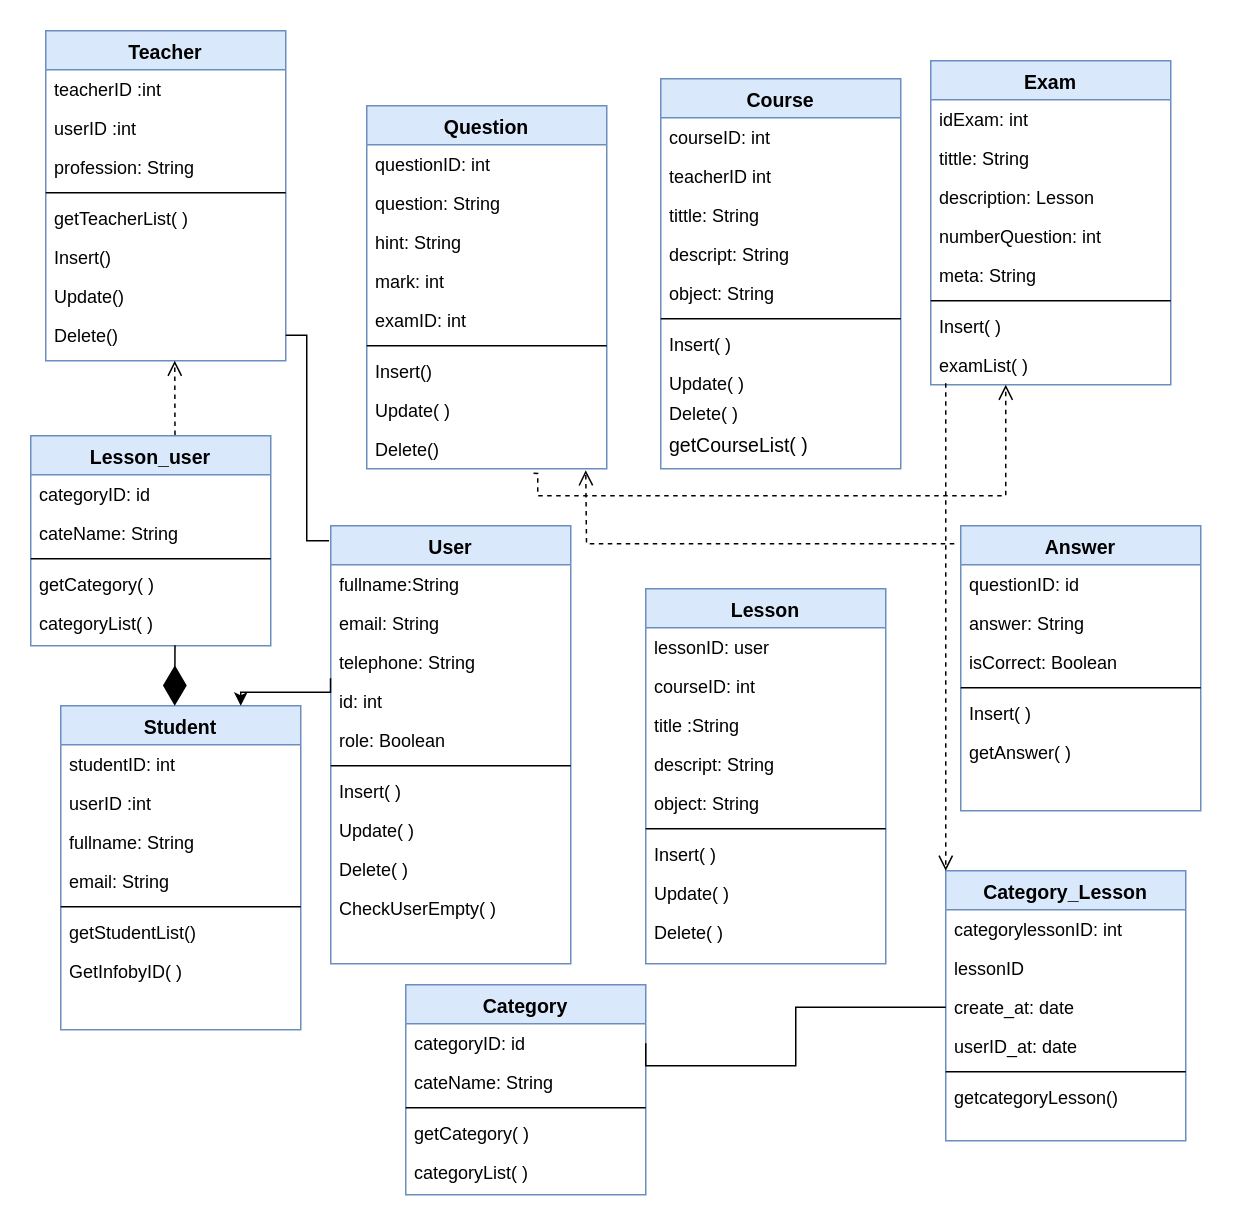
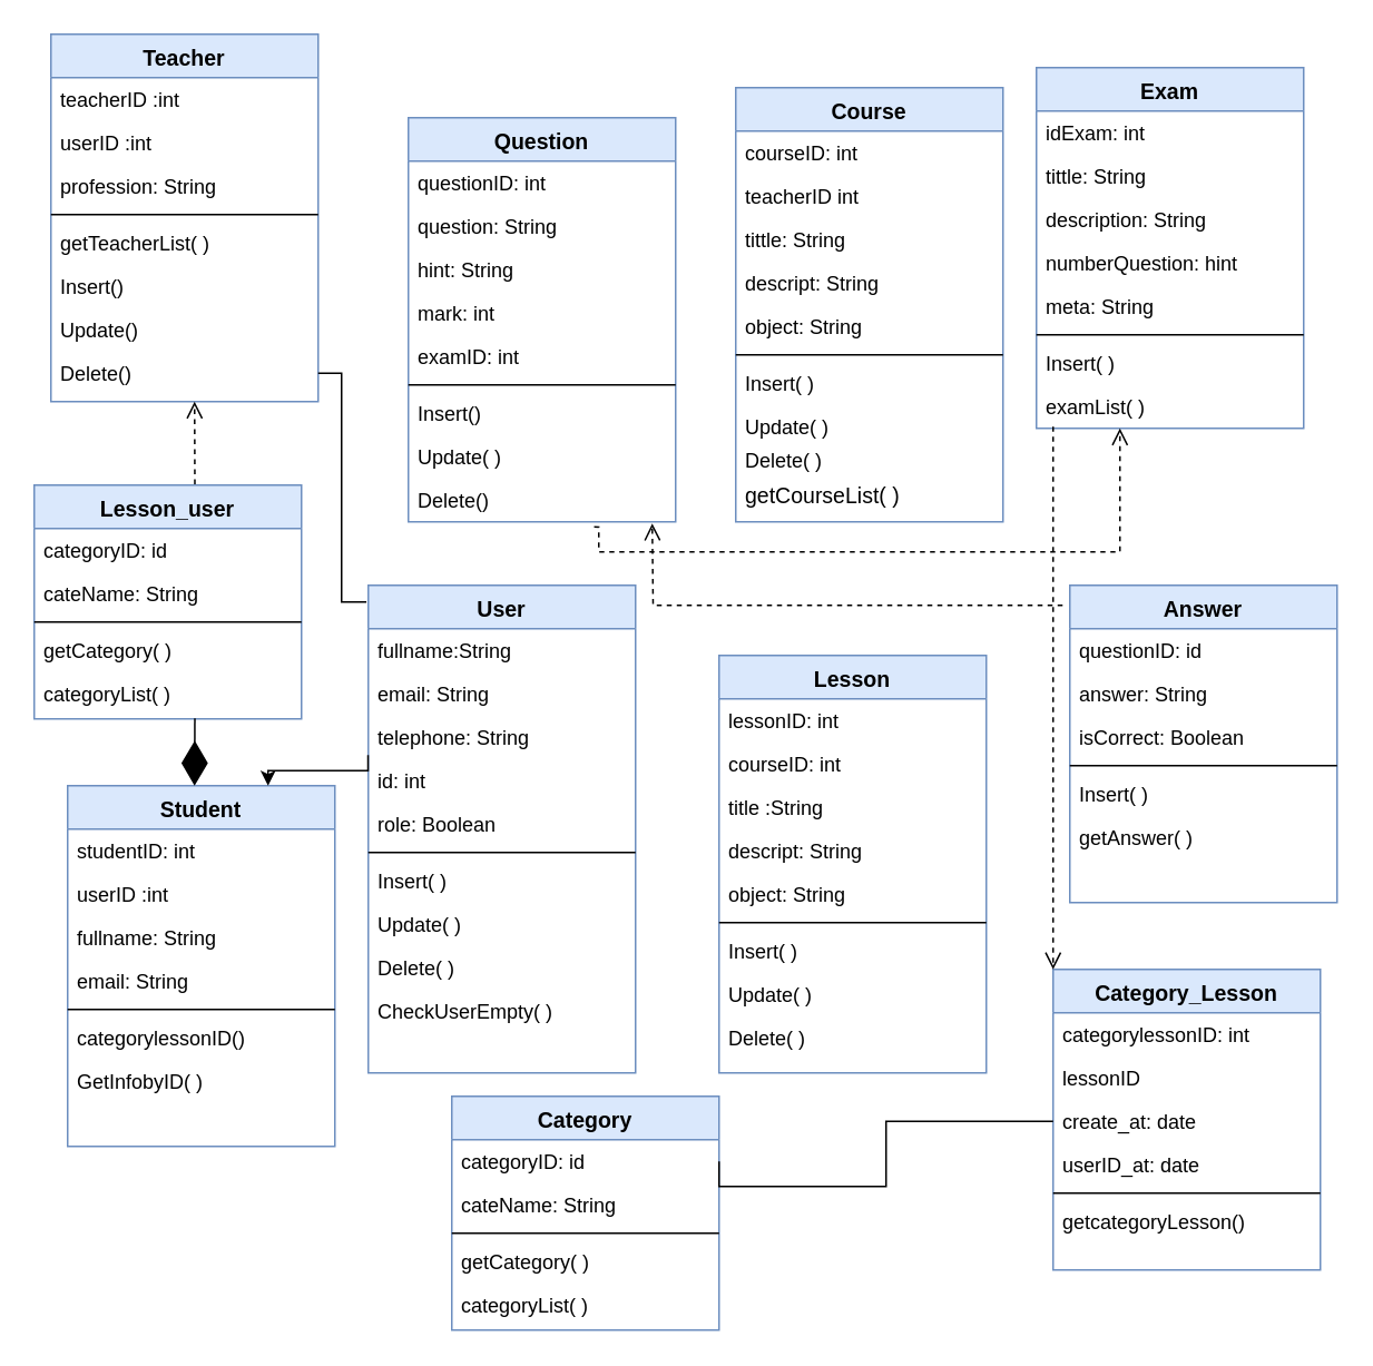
- <mxCell id="20" value="description: Lesson" style="text;align=left;verticalAlign=top;spacingLeft=4;spacingRight=4;overflow=hidden;rotatable=0;points=[[0,0.5],[1,0.5]];portConstraint=eastwest;rounded=0;shadow=0;html=0;" parent="17" vertex="1"><mxGeometry y="78" width="160" height="26" as="geometry" /></mxCell>
+ <mxCell id="20" value="description: String" style="text;align=left;verticalAlign=top;spacingLeft=4;spacingRight=4;overflow=hidden;rotatable=0;points=[[0,0.5],[1,0.5]];portConstraint=eastwest;rounded=0;shadow=0;html=0;" parent="17" vertex="1"><mxGeometry y="78" width="160" height="26" as="geometry" /></mxCell>
- <mxCell id="21" value="numberQuestion: int" style="text;align=left;verticalAlign=top;spacingLeft=4;spacingRight=4;overflow=hidden;rotatable=0;points=[[0,0.5],[1,0.5]];portConstraint=eastwest;rounded=0;shadow=0;html=0;" parent="17" vertex="1"><mxGeometry y="104" width="160" height="26" as="geometry" /></mxCell>
+ <mxCell id="21" value="numberQuestion: hint" style="text;align=left;verticalAlign=top;spacingLeft=4;spacingRight=4;overflow=hidden;rotatable=0;points=[[0,0.5],[1,0.5]];portConstraint=eastwest;rounded=0;shadow=0;html=0;" parent="17" vertex="1"><mxGeometry y="104" width="160" height="26" as="geometry" /></mxCell>
- <mxCell id="37" value="lessonID: user" style="text;align=left;verticalAlign=top;spacingLeft=4;spacingRight=4;overflow=hidden;rotatable=0;points=[[0,0.5],[1,0.5]];portConstraint=eastwest;" vertex="1" parent="36"><mxGeometry y="26" width="160" height="26" as="geometry" /></mxCell>
+ <mxCell id="37" value="lessonID: int" style="text;align=left;verticalAlign=top;spacingLeft=4;spacingRight=4;overflow=hidden;rotatable=0;points=[[0,0.5],[1,0.5]];portConstraint=eastwest;" vertex="1" parent="36"><mxGeometry y="26" width="160" height="26" as="geometry" /></mxCell>
- <mxCell id="52" value="getStudentList()" style="text;align=left;verticalAlign=top;spacingLeft=4;spacingRight=4;overflow=hidden;rotatable=0;points=[[0,0.5],[1,0.5]];portConstraint=eastwest;" vertex="1" parent="46"><mxGeometry y="138" width="160" height="26" as="geometry" /></mxCell>
+ <mxCell id="52" value="categorylessonID()" style="text;align=left;verticalAlign=top;spacingLeft=4;spacingRight=4;overflow=hidden;rotatable=0;points=[[0,0.5],[1,0.5]];portConstraint=eastwest;" vertex="1" parent="46"><mxGeometry y="138" width="160" height="26" as="geometry" /></mxCell>
